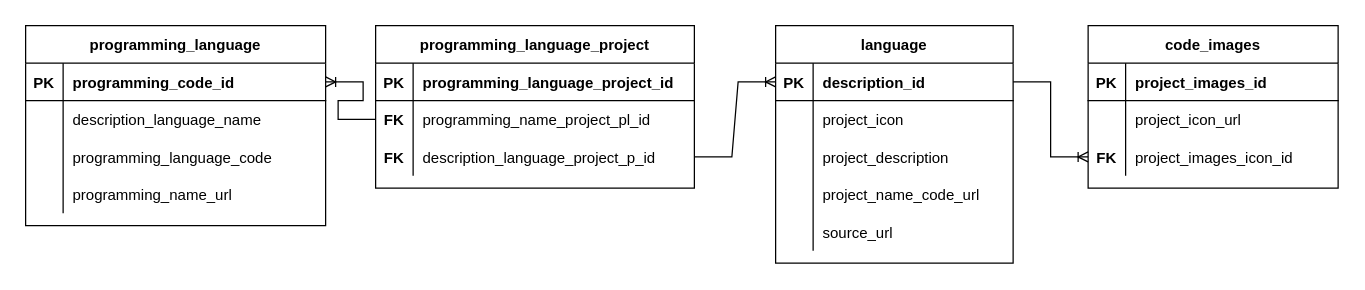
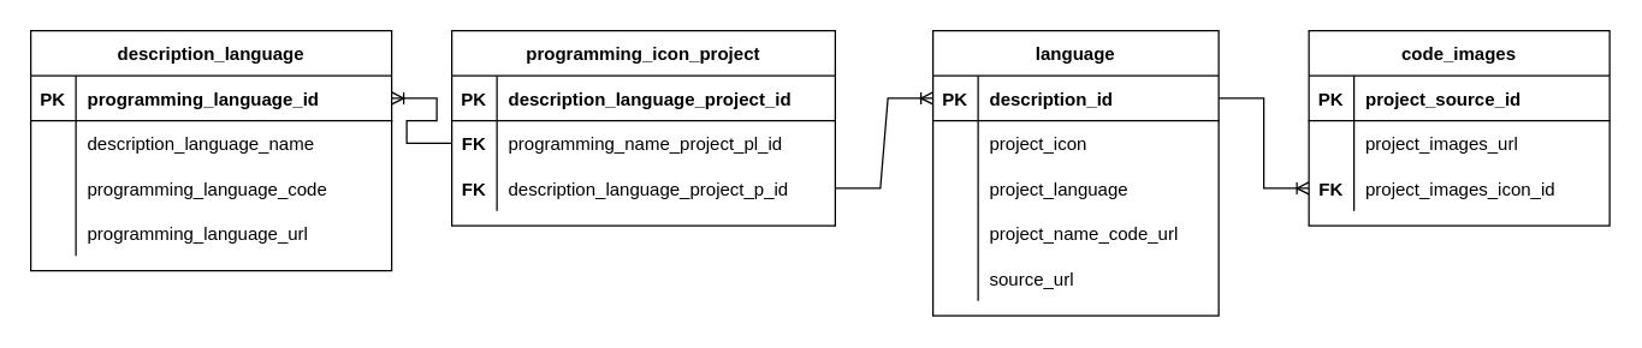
- <mxCell id="29" value="programming_language" style="shape=table;startSize=30;container=1;collapsible=1;childLayout=tableLayout;fixedRows=1;rowLines=0;fontStyle=1;align=center;resizeLast=1;" vertex="1" parent="1"><mxGeometry x="20" y="20" width="240" height="160" as="geometry" /></mxCell>
+ <mxCell id="29" value="description_language" style="shape=table;startSize=30;container=1;collapsible=1;childLayout=tableLayout;fixedRows=1;rowLines=0;fontStyle=1;align=center;resizeLast=1;" vertex="1" parent="1"><mxGeometry x="20" y="20" width="240" height="160" as="geometry" /></mxCell>
- <mxCell id="42" value="programming_language_project" style="shape=table;startSize=30;container=1;collapsible=1;childLayout=tableLayout;fixedRows=1;rowLines=0;fontStyle=1;align=center;resizeLast=1;" vertex="1" parent="1"><mxGeometry x="300" y="20" width="255" height="130" as="geometry" /></mxCell>
+ <mxCell id="42" value="programming_icon_project" style="shape=table;startSize=30;container=1;collapsible=1;childLayout=tableLayout;fixedRows=1;rowLines=0;fontStyle=1;align=center;resizeLast=1;" vertex="1" parent="1"><mxGeometry x="300" y="20" width="255" height="130" as="geometry" /></mxCell>
- <mxCell id="32" value="programming_code_id" style="shape=partialRectangle;connectable=0;fillColor=none;top=0;left=0;bottom=0;right=0;align=left;spacingLeft=6;fontStyle=1;overflow=hidden;" vertex="1" parent="30"><mxGeometry x="30" width="210" height="30" as="geometry"><mxRectangle width="210" height="30" as="alternateBounds" /></mxGeometry></mxCell>
+ <mxCell id="32" value="programming_language_id" style="shape=partialRectangle;connectable=0;fillColor=none;top=0;left=0;bottom=0;right=0;align=left;spacingLeft=6;fontStyle=1;overflow=hidden;" vertex="1" parent="30"><mxGeometry x="30" width="210" height="30" as="geometry"><mxRectangle width="210" height="30" as="alternateBounds" /></mxGeometry></mxCell>
- <mxCell id="45" value="programming_language_project_id" style="shape=partialRectangle;connectable=0;fillColor=none;top=0;left=0;bottom=0;right=0;align=left;spacingLeft=6;fontStyle=1;overflow=hidden;" vertex="1" parent="43"><mxGeometry x="30" width="225" height="30" as="geometry"><mxRectangle width="225" height="30" as="alternateBounds" /></mxGeometry></mxCell>
+ <mxCell id="45" value="description_language_project_id" style="shape=partialRectangle;connectable=0;fillColor=none;top=0;left=0;bottom=0;right=0;align=left;spacingLeft=6;fontStyle=1;overflow=hidden;" vertex="1" parent="43"><mxGeometry x="30" width="225" height="30" as="geometry"><mxRectangle width="225" height="30" as="alternateBounds" /></mxGeometry></mxCell>
- <mxCell id="21" value="project_images_id" style="shape=partialRectangle;connectable=0;fillColor=none;top=0;left=0;bottom=0;right=0;align=left;spacingLeft=6;fontStyle=1;overflow=hidden;" vertex="1" parent="19"><mxGeometry x="30" width="170" height="30" as="geometry"><mxRectangle width="170" height="30" as="alternateBounds" /></mxGeometry></mxCell>
+ <mxCell id="21" value="project_source_id" style="shape=partialRectangle;connectable=0;fillColor=none;top=0;left=0;bottom=0;right=0;align=left;spacingLeft=6;fontStyle=1;overflow=hidden;" vertex="1" parent="19"><mxGeometry x="30" width="170" height="30" as="geometry"><mxRectangle width="170" height="30" as="alternateBounds" /></mxGeometry></mxCell>
- <mxCell id="24" value="project_icon_url" style="shape=partialRectangle;connectable=0;fillColor=none;top=0;left=0;bottom=0;right=0;align=left;spacingLeft=6;overflow=hidden;" vertex="1" parent="22"><mxGeometry x="30" width="170" height="30" as="geometry"><mxRectangle width="170" height="30" as="alternateBounds" /></mxGeometry></mxCell>
+ <mxCell id="24" value="project_images_url" style="shape=partialRectangle;connectable=0;fillColor=none;top=0;left=0;bottom=0;right=0;align=left;spacingLeft=6;overflow=hidden;" vertex="1" parent="22"><mxGeometry x="30" width="170" height="30" as="geometry"><mxRectangle width="170" height="30" as="alternateBounds" /></mxGeometry></mxCell>
- <mxCell id="11" value="project_description" style="shape=partialRectangle;connectable=0;fillColor=none;top=0;left=0;bottom=0;right=0;align=left;spacingLeft=6;overflow=hidden;" parent="9" vertex="1"><mxGeometry x="30" width="160" height="30" as="geometry"><mxRectangle width="160" height="30" as="alternateBounds" /></mxGeometry></mxCell>
+ <mxCell id="11" value="project_language" style="shape=partialRectangle;connectable=0;fillColor=none;top=0;left=0;bottom=0;right=0;align=left;spacingLeft=6;overflow=hidden;" parent="9" vertex="1"><mxGeometry x="30" width="160" height="30" as="geometry"><mxRectangle width="160" height="30" as="alternateBounds" /></mxGeometry></mxCell>
- <mxCell id="41" value="programming_name_url" style="shape=partialRectangle;connectable=0;fillColor=none;top=0;left=0;bottom=0;right=0;align=left;spacingLeft=6;overflow=hidden;" vertex="1" parent="39"><mxGeometry x="30" width="210" height="30" as="geometry"><mxRectangle width="210" height="30" as="alternateBounds" /></mxGeometry></mxCell>
+ <mxCell id="41" value="programming_language_url" style="shape=partialRectangle;connectable=0;fillColor=none;top=0;left=0;bottom=0;right=0;align=left;spacingLeft=6;overflow=hidden;" vertex="1" parent="39"><mxGeometry x="30" width="210" height="30" as="geometry"><mxRectangle width="210" height="30" as="alternateBounds" /></mxGeometry></mxCell>
